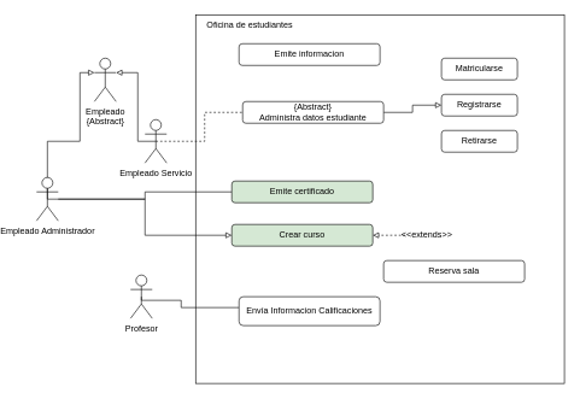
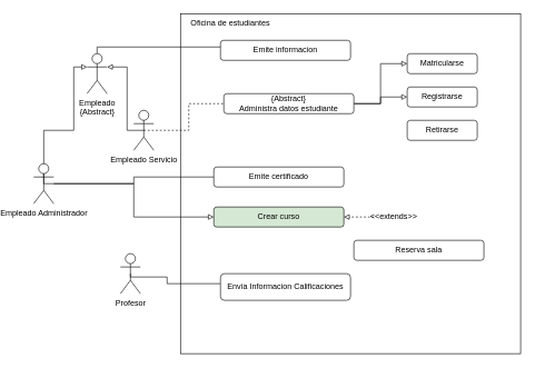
+ <mxCell id="22" style="edgeStyle=orthogonalEdgeStyle;rounded=0;orthogonalLoop=1;jettySize=auto;html=1;endArrow=none;endFill=0;exitX=0.5;exitY=0;exitDx=0;exitDy=0;exitPerimeter=0;" edge="1" parent="1" source="23" target="13"><mxGeometry relative="1" as="geometry"><Array as="points"><mxPoint x="115" y="70" /></Array></mxGeometry></mxCell>
+ <mxCell id="4" style="edgeStyle=orthogonalEdgeStyle;rounded=0;orthogonalLoop=1;jettySize=auto;html=1;entryX=0;entryY=0.5;entryDx=0;entryDy=0;endArrow=block;endFill=0;" edge="1" parent="1" source="6" target="10"><mxGeometry relative="1" as="geometry" /></mxCell>
- <mxCell id="24" value="Emite certificado" style="rounded=1;whiteSpace=wrap;html=1;fillColor=#d5e8d4;" vertex="1" parent="1"><mxGeometry x="290" y="250" width="195" height="30" as="geometry" /></mxCell>
+ <mxCell id="24" value="Emite certificado" style="rounded=1;whiteSpace=wrap;html=1;" vertex="1" parent="1"><mxGeometry x="290" y="250" width="195" height="30" as="geometry" /></mxCell>
